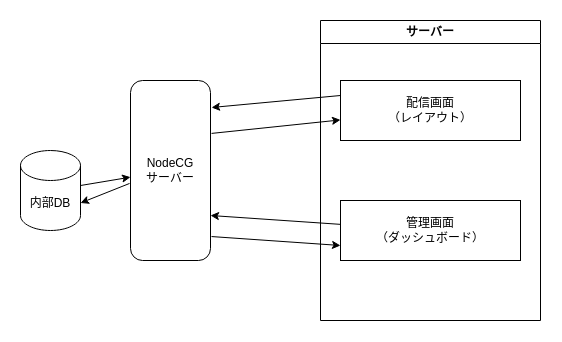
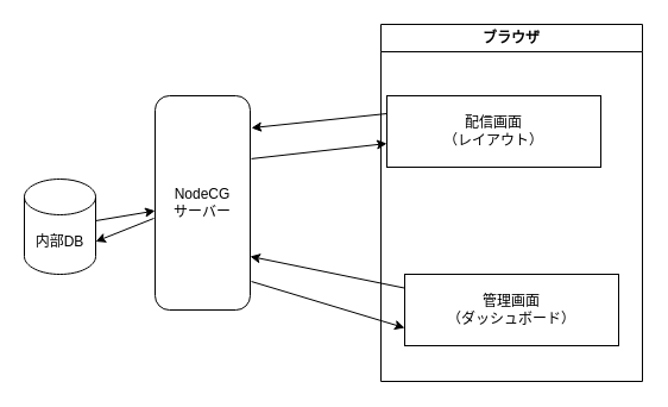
- <mxCell id="8" value="サーバー" style="swimlane;whiteSpace=wrap;html=1;" vertex="1" parent="1"><mxGeometry x="320" y="20" width="220" height="300" as="geometry" /></mxCell>
+ <mxCell id="8" value="ブラウザ" style="swimlane;whiteSpace=wrap;html=1;" vertex="1" parent="1"><mxGeometry x="320" y="20" width="220" height="300" as="geometry" /></mxCell>
- <mxCell id="10" value="配信画面&lt;br&gt;（レイアウト）" style="rounded=0;whiteSpace=wrap;html=1;" vertex="1" parent="8"><mxGeometry x="20" y="60" width="180" height="60" as="geometry" /></mxCell>
+ <mxCell id="10" value="配信画面&lt;br&gt;（レイアウト）" style="rounded=0;whiteSpace=wrap;html=1;" vertex="1" parent="8"><mxGeometry x="5" y="60" width="180" height="60" as="geometry" /></mxCell>
- <mxCell id="9" value="管理画面&lt;br&gt;（ダッシュボード）" style="rounded=0;whiteSpace=wrap;html=1;" vertex="1" parent="8"><mxGeometry x="20" y="180" width="180" height="60" as="geometry" /></mxCell>
+ <mxCell id="9" value="管理画面&lt;br&gt;（ダッシュボード）" style="rounded=0;whiteSpace=wrap;html=1;" vertex="1" parent="8"><mxGeometry x="20" y="210" width="180" height="60" as="geometry" /></mxCell>
